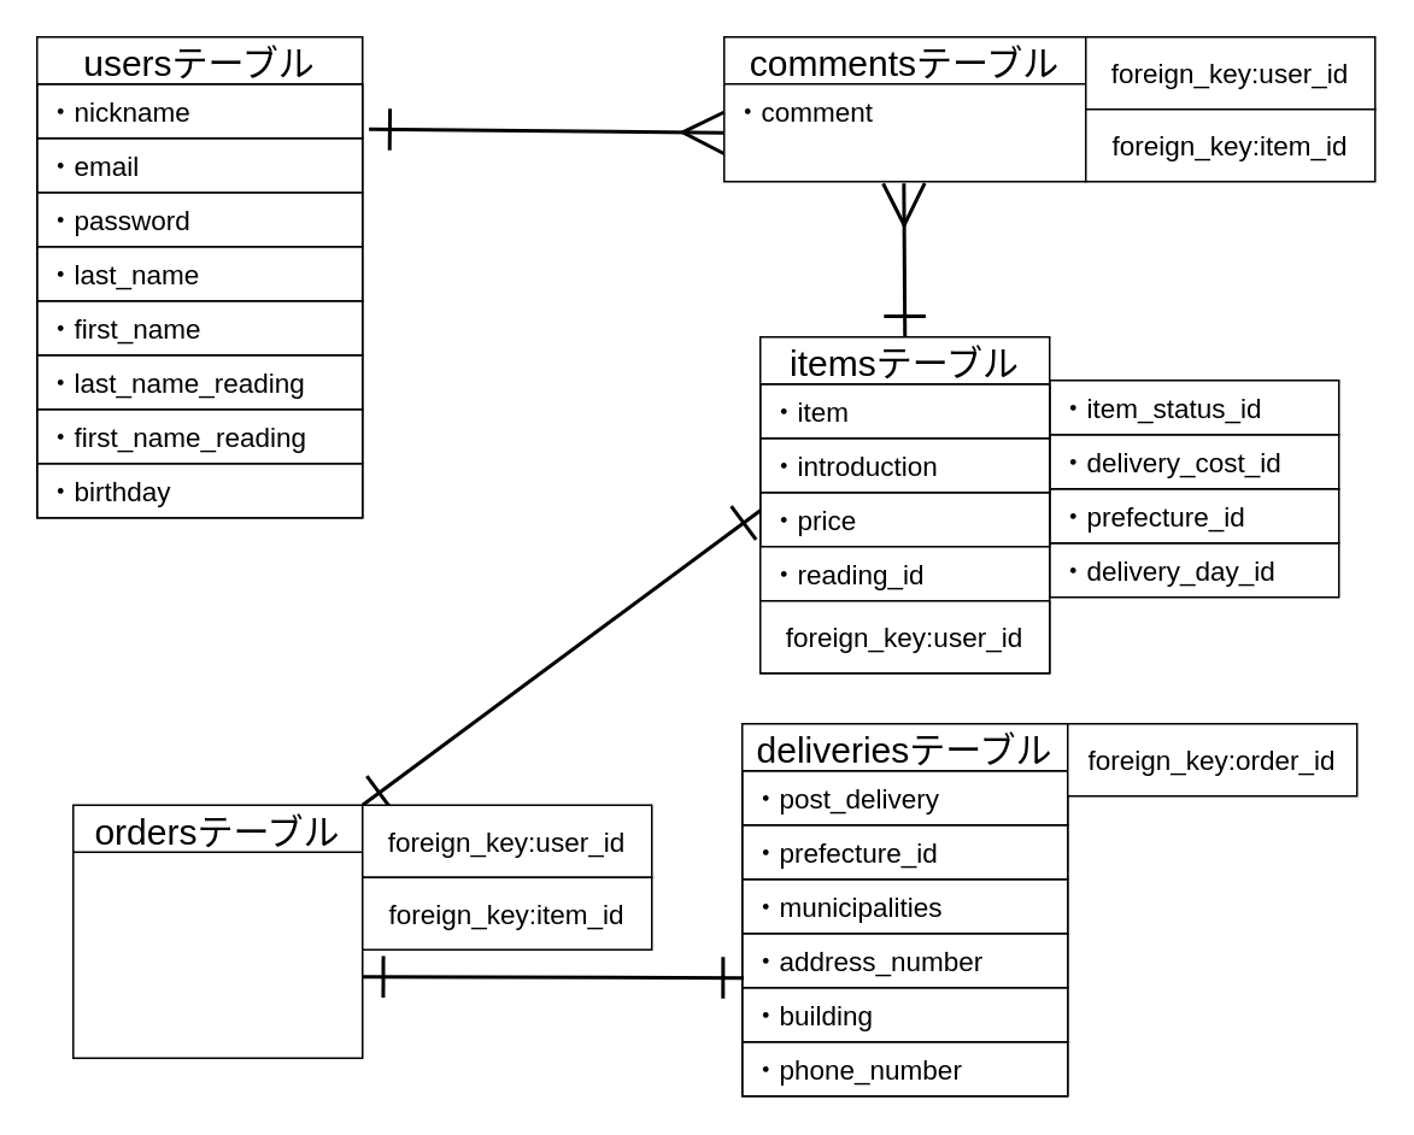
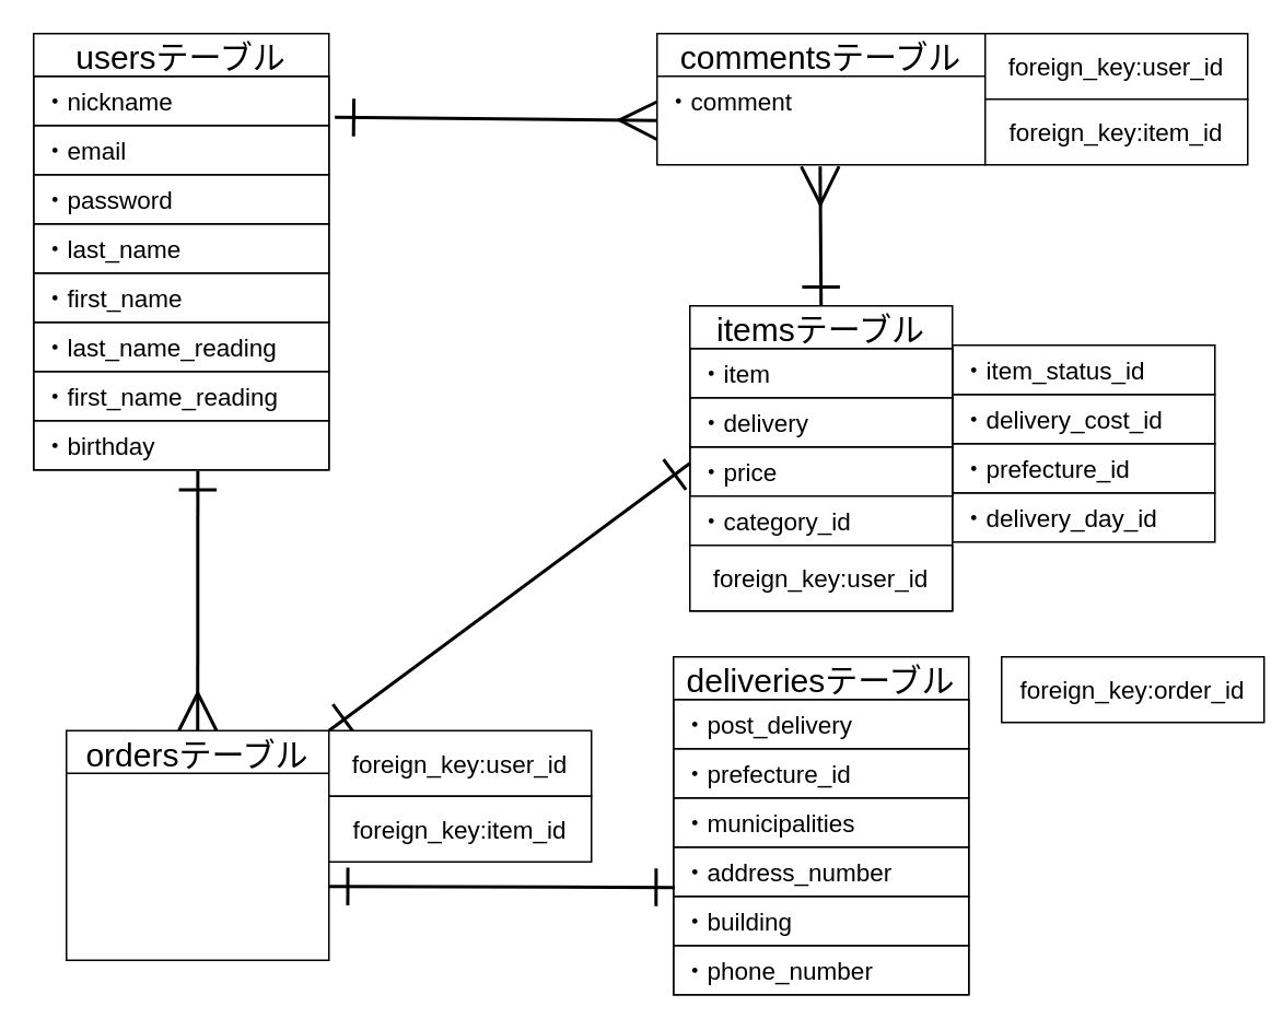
- <mxCell id="20" value="・introduction" style="text;strokeColor=default;fillColor=none;spacingLeft=4;spacingRight=4;overflow=hidden;rotatable=0;points=[[0,0.5],[1,0.5]];portConstraint=eastwest;fontSize=15;" vertex="1" parent="18"><mxGeometry y="56" width="160" height="30" as="geometry" /></mxCell>
+ <mxCell id="20" value="・delivery" style="text;strokeColor=default;fillColor=none;spacingLeft=4;spacingRight=4;overflow=hidden;rotatable=0;points=[[0,0.5],[1,0.5]];portConstraint=eastwest;fontSize=15;" vertex="1" parent="18"><mxGeometry y="56" width="160" height="30" as="geometry" /></mxCell>
- <mxCell id="22" value="・reading_id" style="text;strokeColor=none;fillColor=none;spacingLeft=4;spacingRight=4;overflow=hidden;rotatable=0;points=[[0,0.5],[1,0.5]];portConstraint=eastwest;fontSize=15;" vertex="1" parent="18"><mxGeometry y="116" width="160" height="30" as="geometry" /></mxCell>
+ <mxCell id="22" value="・category_id" style="text;strokeColor=none;fillColor=none;spacingLeft=4;spacingRight=4;overflow=hidden;rotatable=0;points=[[0,0.5],[1,0.5]];portConstraint=eastwest;fontSize=15;" vertex="1" parent="18"><mxGeometry y="116" width="160" height="30" as="geometry" /></mxCell>
+ <mxCell id="5" style="edgeStyle=none;jumpStyle=none;jumpSize=20;html=1;exitX=0.5;exitY=0;exitDx=0;exitDy=0;strokeColor=default;strokeWidth=2;fontFamily=Helvetica;fontSize=15;startArrow=ERmany;startFill=0;endArrow=ERone;endFill=0;startSize=20;endSize=20;sourcePerimeterSpacing=20;targetPerimeterSpacing=20;entryX=0.556;entryY=1.02;entryDx=0;entryDy=0;entryPerimeter=0;" edge="1" parent="1" source="6" target="16"><mxGeometry relative="1" as="geometry"><mxPoint x="120" y="300" as="targetPoint" /></mxGeometry></mxCell>
- <mxCell id="36" value="foreign_key:order_id" style="whiteSpace=wrap;html=1;align=center;labelBackgroundColor=none;fontFamily=Helvetica;fontSize=15;" vertex="1" parent="1"><mxGeometry x="590" y="400" width="160" height="40" as="geometry" /></mxCell>
+ <mxCell id="36" value="foreign_key:order_id" style="whiteSpace=wrap;html=1;align=center;labelBackgroundColor=none;fontFamily=Helvetica;fontSize=15;" vertex="1" parent="1"><mxGeometry x="610" y="400" width="160" height="40" as="geometry" /></mxCell>
